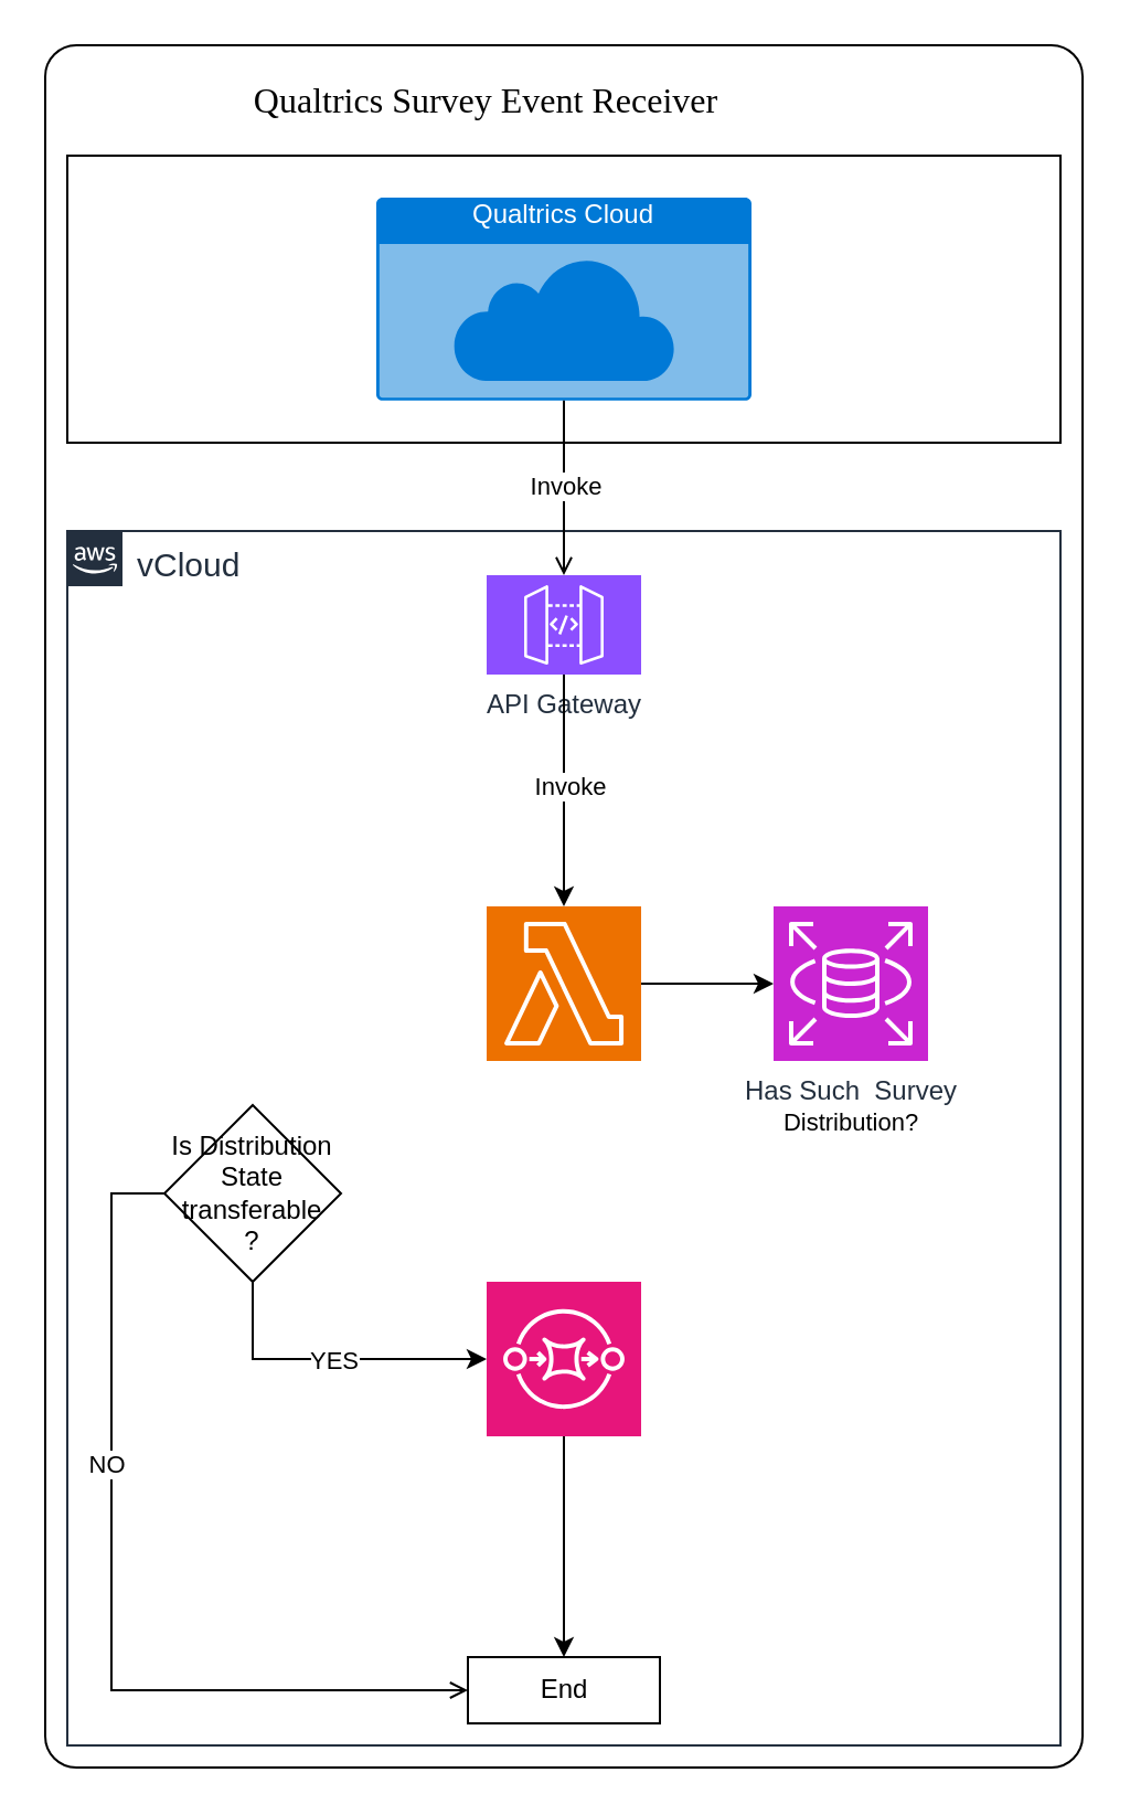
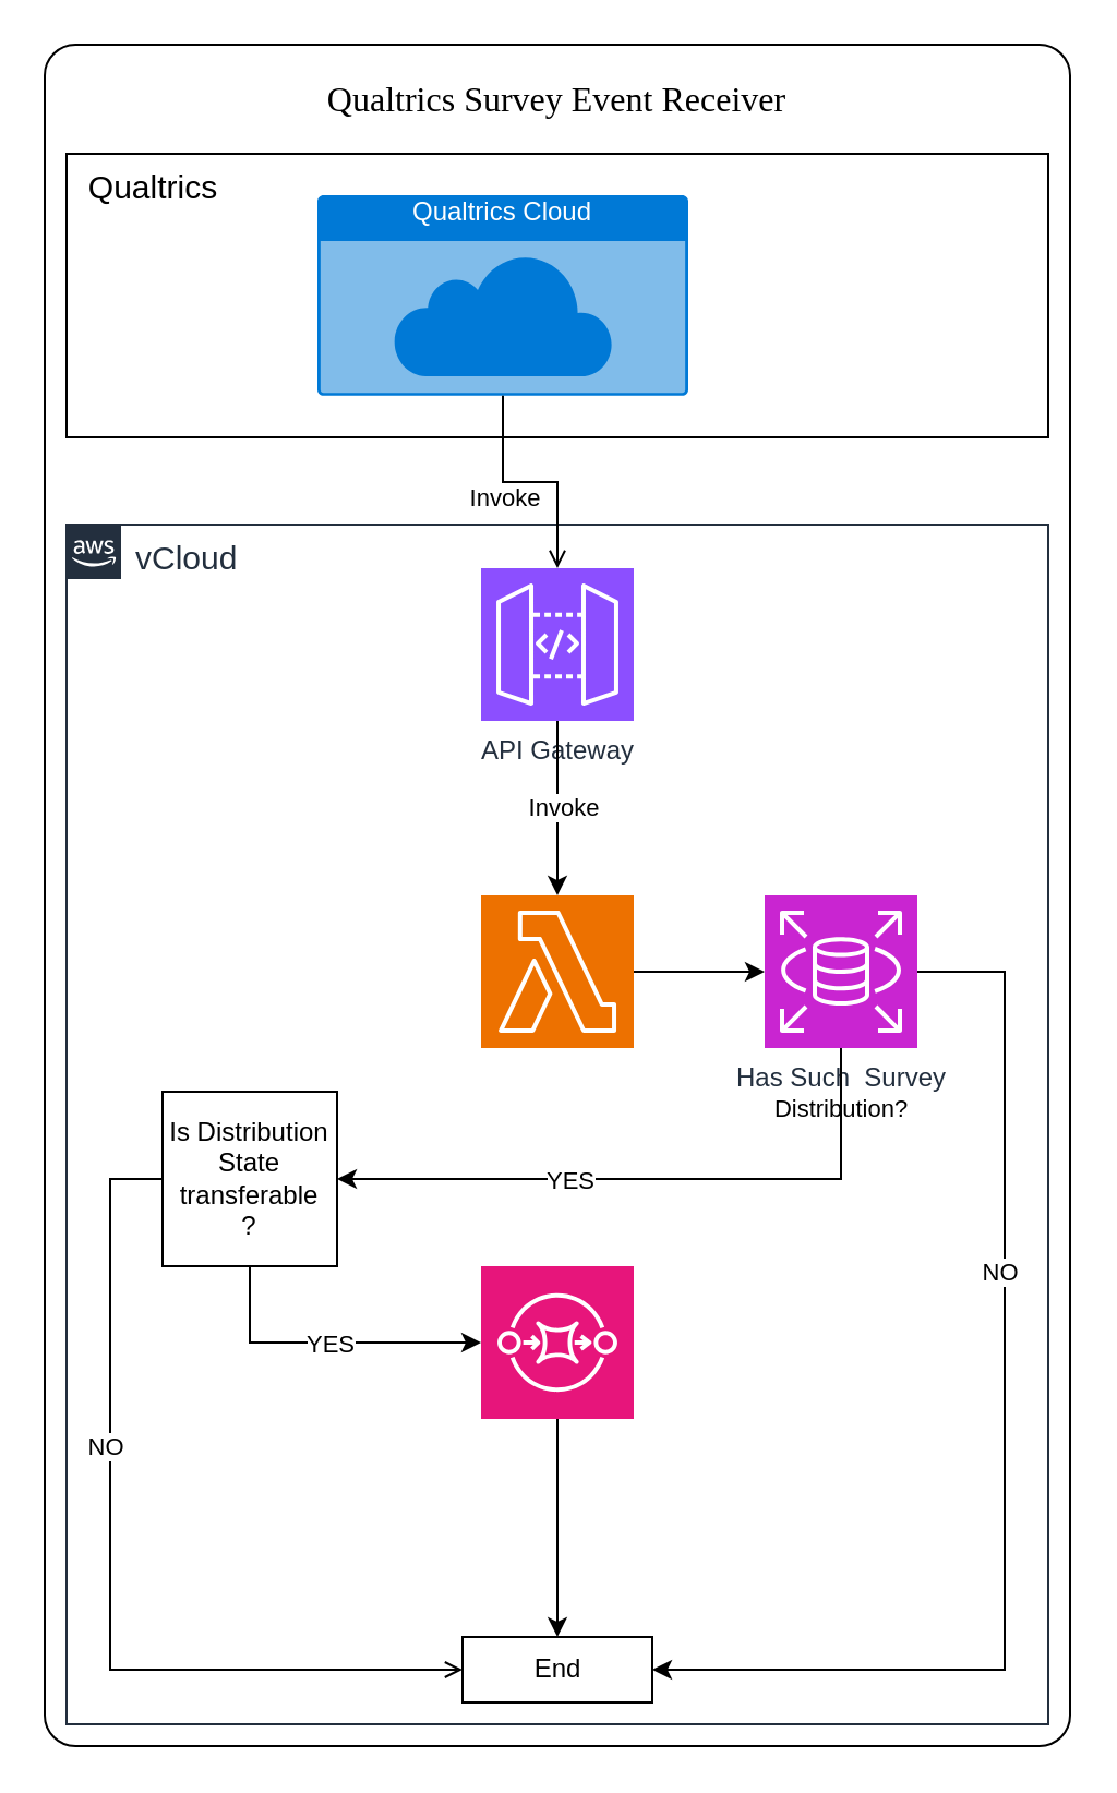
- <mxCell id="29" value="&lt;font style=&quot;font-size: 16px;&quot; face=&quot;Times New Roman&quot;&gt;Qualtrics Survey Event Receiver&lt;/font&gt;" style="text;html=1;strokeColor=none;fillColor=none;align=center;verticalAlign=middle;whiteSpace=wrap;rounded=0;" parent="1" vertex="1"><mxGeometry x="108.13" y="30" width="223.75" height="30" as="geometry" /></mxCell>
+ <mxCell id="29" value="&lt;font style=&quot;font-size: 16px;&quot; face=&quot;Times New Roman&quot;&gt;Qualtrics Survey Event Receiver&lt;/font&gt;" style="text;html=1;strokeColor=none;fillColor=none;align=center;verticalAlign=middle;whiteSpace=wrap;rounded=0;" parent="1" vertex="1"><mxGeometry x="143.13" y="30" width="223.75" height="30" as="geometry" /></mxCell>
+ <mxCell id="26" value="&lt;font style=&quot;font-size: 15px;&quot;&gt;Qualtrics&lt;/font&gt;" style="text;html=1;strokeColor=none;fillColor=none;align=center;verticalAlign=middle;whiteSpace=wrap;rounded=0;" parent="23" vertex="1"><mxGeometry x="10" width="60" height="30" as="geometry" /></mxCell>
- <mxCell id="25" value="Qualtrics Cloud" style="html=1;whiteSpace=wrap;strokeColor=none;fillColor=#0079D6;labelPosition=center;verticalLabelPosition=middle;verticalAlign=top;align=center;fontSize=12;outlineConnect=0;spacingTop=-6;fontColor=#FFFFFF;sketch=0;shape=mxgraph.sitemap.cloud;" parent="23" vertex="1"><mxGeometry x="140" y="19.058" width="170" height="91.875" as="geometry" /></mxCell>
+ <mxCell id="25" value="Qualtrics Cloud" style="html=1;whiteSpace=wrap;strokeColor=none;fillColor=#0079D6;labelPosition=center;verticalLabelPosition=middle;verticalAlign=top;align=center;fontSize=12;outlineConnect=0;spacingTop=-6;fontColor=#FFFFFF;sketch=0;shape=mxgraph.sitemap.cloud;" parent="23" vertex="1"><mxGeometry x="115" y="19.058" width="170" height="91.875" as="geometry" /></mxCell>
- <mxCell id="5" value="API Gateway" style="sketch=0;points=[[0,0,0],[0.25,0,0],[0.5,0,0],[0.75,0,0],[1,0,0],[0,1,0],[0.25,1,0],[0.5,1,0],[0.75,1,0],[1,1,0],[0,0.25,0],[0,0.5,0],[0,0.75,0],[1,0.25,0],[1,0.5,0],[1,0.75,0]];outlineConnect=0;fontColor=#232F3E;fillColor=#8C4FFF;strokeColor=#ffffff;dashed=0;verticalLabelPosition=bottom;verticalAlign=top;align=center;html=1;fontSize=12;fontStyle=0;aspect=fixed;shape=mxgraph.aws4.resourceIcon;resIcon=mxgraph.aws4.api_gateway;" parent="3" vertex="1"><mxGeometry x="190" y="190" width="70" height="45" as="geometry" /></mxCell>
+ <mxCell id="5" value="API Gateway" style="sketch=0;points=[[0,0,0],[0.25,0,0],[0.5,0,0],[0.75,0,0],[1,0,0],[0,1,0],[0.25,1,0],[0.5,1,0],[0.75,1,0],[1,1,0],[0,0.25,0],[0,0.5,0],[0,0.75,0],[1,0.25,0],[1,0.5,0],[1,0.75,0]];outlineConnect=0;fontColor=#232F3E;fillColor=#8C4FFF;strokeColor=#ffffff;dashed=0;verticalLabelPosition=bottom;verticalAlign=top;align=center;html=1;fontSize=12;fontStyle=0;aspect=fixed;shape=mxgraph.aws4.resourceIcon;resIcon=mxgraph.aws4.api_gateway;" parent="3" vertex="1"><mxGeometry x="190" y="190" width="70" height="70" as="geometry" /></mxCell>
- <mxCell id="22" value="Is Distribution State transferable&lt;br&gt;?" style="rhombus;whiteSpace=wrap;html=1;" parent="3" vertex="1"><mxGeometry x="44" y="430" width="80" height="80" as="geometry" /></mxCell>
+ <mxCell id="22" value="Is Distribution State transferable&lt;br&gt;?" style="whiteSpace=wrap;html=1;rounded=0;" parent="3" vertex="1"><mxGeometry x="44" y="430" width="80" height="80" as="geometry" /></mxCell>
+ <mxCell id="16" style="edgeStyle=orthogonalEdgeStyle;rounded=0;orthogonalLoop=1;jettySize=auto;html=1;entryX=1;entryY=0.5;entryDx=0;entryDy=0;" parent="3" source="8" target="22" edge="1"><mxGeometry relative="1" as="geometry"><Array as="points"><mxPoint x="355" y="470" /></Array></mxGeometry></mxCell>
+ <mxCell id="17" value="YES" style="edgeLabel;html=1;align=center;verticalAlign=middle;resizable=0;points=[];" parent="16" vertex="1" connectable="0"><mxGeometry x="-0.448" relative="1" as="geometry"><mxPoint x="-105" as="offset" /></mxGeometry></mxCell>
+ <mxCell id="13" style="edgeStyle=orthogonalEdgeStyle;rounded=0;orthogonalLoop=1;jettySize=auto;html=1;entryX=1;entryY=0.5;entryDx=0;entryDy=0;" parent="3" source="8" target="10" edge="1"><mxGeometry relative="1" as="geometry"><Array as="points"><mxPoint x="430" y="375" /><mxPoint x="430" y="695" /></Array></mxGeometry></mxCell>
+ <mxCell id="14" value="NO" style="edgeLabel;html=1;align=center;verticalAlign=middle;resizable=0;points=[];" parent="13" vertex="1" connectable="0"><mxGeometry x="-0.321" y="-3" relative="1" as="geometry"><mxPoint as="offset" /></mxGeometry></mxCell>
